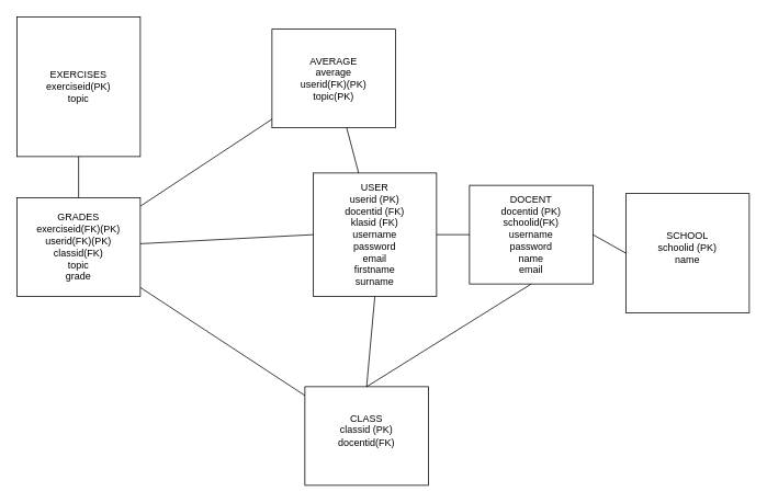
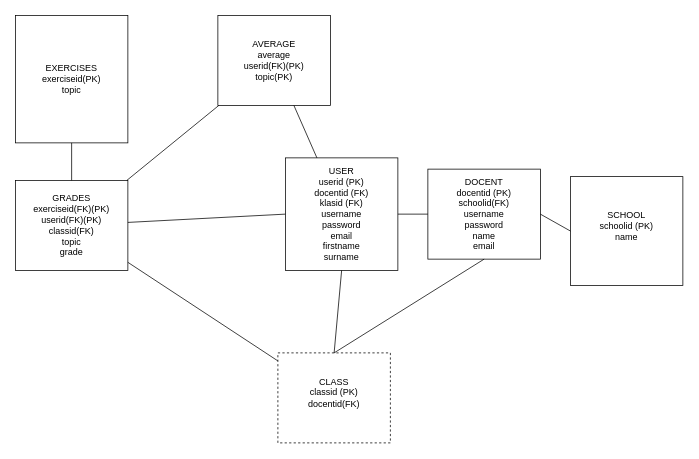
- <mxCell id="8" value="&lt;div&gt;AVERAGE&lt;/div&gt;&lt;div&gt;average&lt;/div&gt;&lt;div&gt;userid(FK)(PK)&lt;/div&gt;&lt;div&gt;topic(PK)&lt;br&gt;&lt;/div&gt;" style="rounded=0;whiteSpace=wrap;html=1;" vertex="1" parent="1"><mxGeometry x="330" y="35" width="150" height="120" as="geometry" /></mxCell>
+ <mxCell id="8" value="&lt;div&gt;AVERAGE&lt;/div&gt;&lt;div&gt;average&lt;/div&gt;&lt;div&gt;userid(FK)(PK)&lt;/div&gt;&lt;div&gt;topic(PK)&lt;br&gt;&lt;/div&gt;" style="rounded=0;whiteSpace=wrap;html=1;" vertex="1" parent="1"><mxGeometry x="290" y="20" width="150" height="120" as="geometry" /></mxCell>
- <mxCell id="3" value="&lt;div&gt;CLASS&lt;/div&gt;&lt;div&gt;classid (PK)&lt;/div&gt;&lt;div&gt;docentid(FK)&lt;br&gt;&lt;/div&gt;&lt;div&gt;&lt;br&gt;&lt;/div&gt;" style="rounded=0;whiteSpace=wrap;html=1;" parent="1" vertex="1"><mxGeometry x="370" y="470" width="150" height="120" as="geometry" /></mxCell>
+ <mxCell id="3" value="&lt;div&gt;CLASS&lt;/div&gt;&lt;div&gt;classid (PK)&lt;/div&gt;&lt;div&gt;docentid(FK)&lt;br&gt;&lt;/div&gt;&lt;div&gt;&lt;br&gt;&lt;/div&gt;" style="rounded=0;whiteSpace=wrap;html=1;dashed=1;" parent="1" vertex="1"><mxGeometry x="370" y="470" width="150" height="120" as="geometry" /></mxCell>
